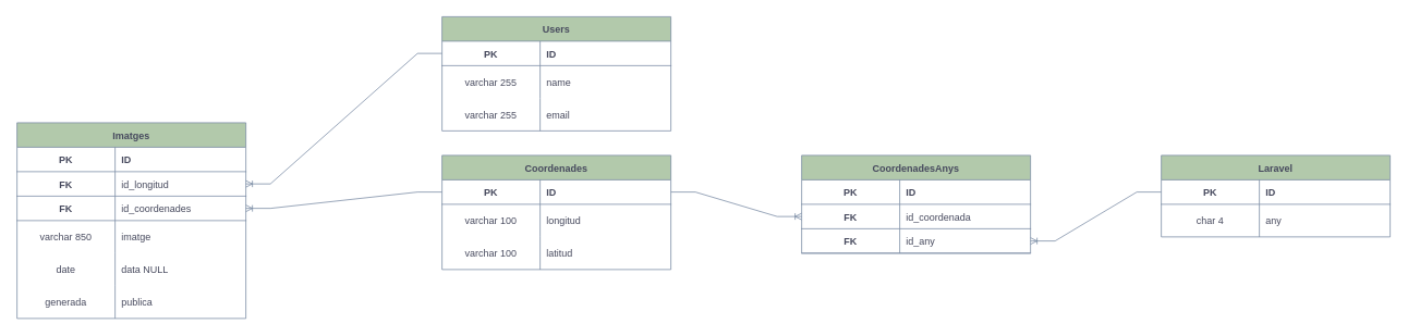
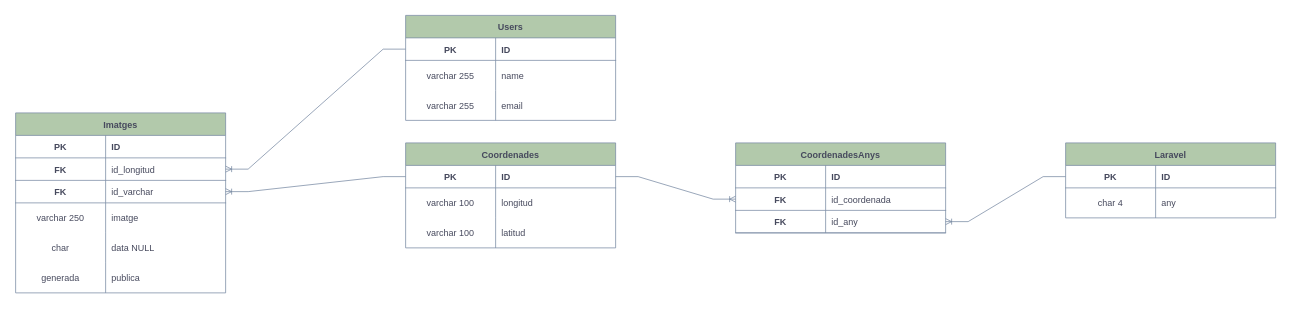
- <mxCell id="11" value="id_coordenades" style="shape=partialRectangle;connectable=0;fillColor=none;top=0;left=0;bottom=0;right=0;align=left;spacingLeft=6;fontStyle=0;overflow=hidden;labelBackgroundColor=none;strokeColor=#788AA3;fontColor=#46495D;" vertex="1" parent="9"><mxGeometry x="120" width="160" height="30" as="geometry"><mxRectangle width="160" height="30" as="alternateBounds" /></mxGeometry></mxCell>
+ <mxCell id="11" value="id_varchar" style="shape=partialRectangle;connectable=0;fillColor=none;top=0;left=0;bottom=0;right=0;align=left;spacingLeft=6;fontStyle=0;overflow=hidden;labelBackgroundColor=none;strokeColor=#788AA3;fontColor=#46495D;" vertex="1" parent="9"><mxGeometry x="120" width="160" height="30" as="geometry"><mxRectangle width="160" height="30" as="alternateBounds" /></mxGeometry></mxCell>
- <mxCell id="13" value="varchar 850" style="shape=partialRectangle;connectable=0;fillColor=none;top=0;left=0;bottom=0;right=0;editable=1;overflow=hidden;labelBackgroundColor=none;strokeColor=#788AA3;fontColor=#46495D;" vertex="1" parent="12"><mxGeometry width="120" height="40" as="geometry"><mxRectangle width="120" height="40" as="alternateBounds" /></mxGeometry></mxCell>
+ <mxCell id="13" value="varchar 250" style="shape=partialRectangle;connectable=0;fillColor=none;top=0;left=0;bottom=0;right=0;editable=1;overflow=hidden;labelBackgroundColor=none;strokeColor=#788AA3;fontColor=#46495D;" vertex="1" parent="12"><mxGeometry width="120" height="40" as="geometry"><mxRectangle width="120" height="40" as="alternateBounds" /></mxGeometry></mxCell>
- <mxCell id="16" value="date" style="shape=partialRectangle;connectable=0;fillColor=none;top=0;left=0;bottom=0;right=0;editable=1;overflow=hidden;labelBackgroundColor=none;strokeColor=#788AA3;fontColor=#46495D;" vertex="1" parent="15"><mxGeometry width="120" height="40" as="geometry"><mxRectangle width="120" height="40" as="alternateBounds" /></mxGeometry></mxCell>
+ <mxCell id="16" value="char" style="shape=partialRectangle;connectable=0;fillColor=none;top=0;left=0;bottom=0;right=0;editable=1;overflow=hidden;labelBackgroundColor=none;strokeColor=#788AA3;fontColor=#46495D;" vertex="1" parent="15"><mxGeometry width="120" height="40" as="geometry"><mxRectangle width="120" height="40" as="alternateBounds" /></mxGeometry></mxCell>
